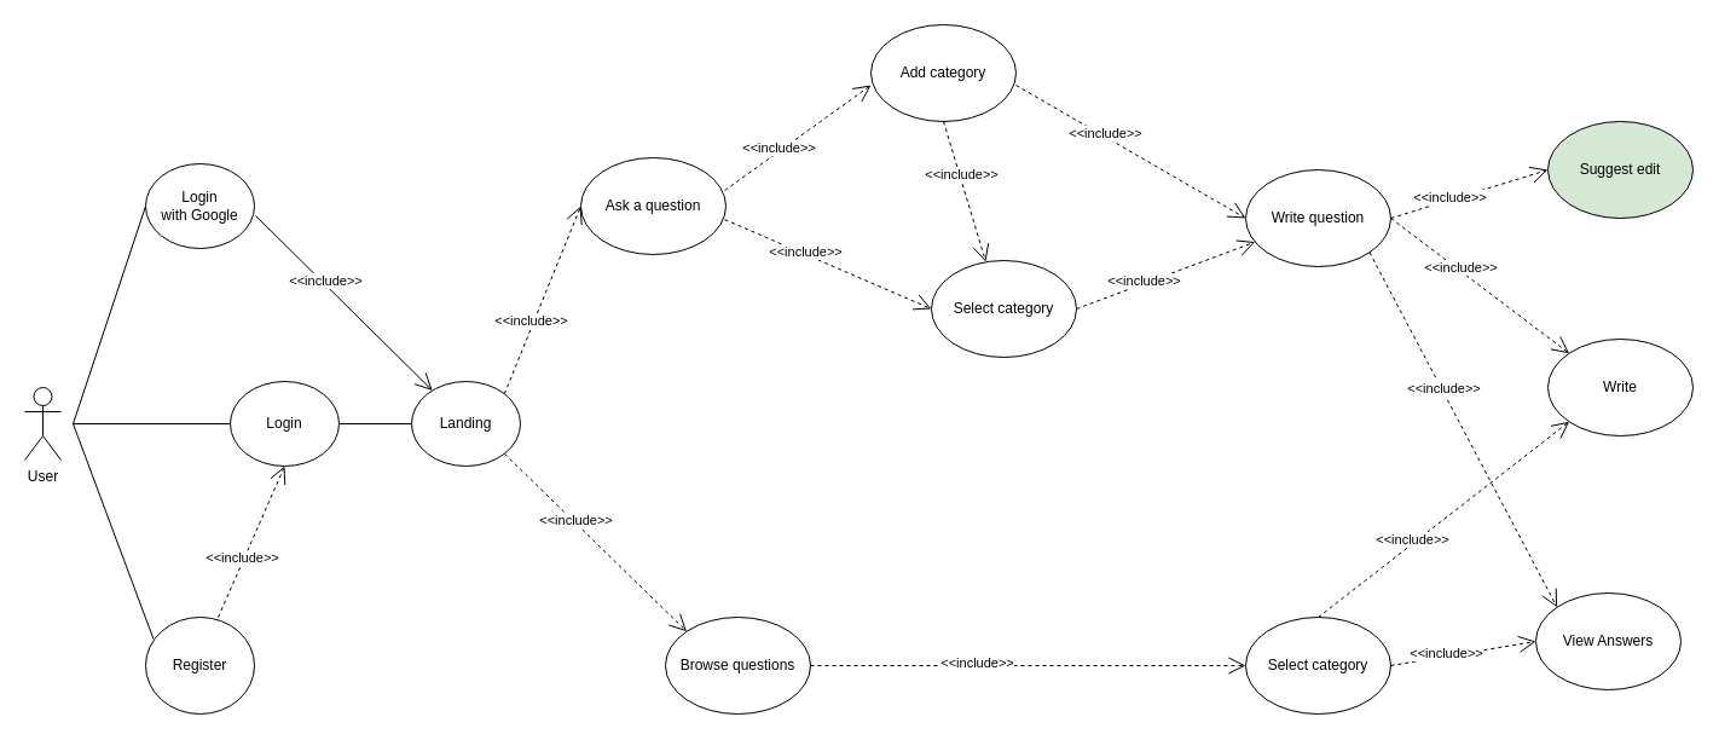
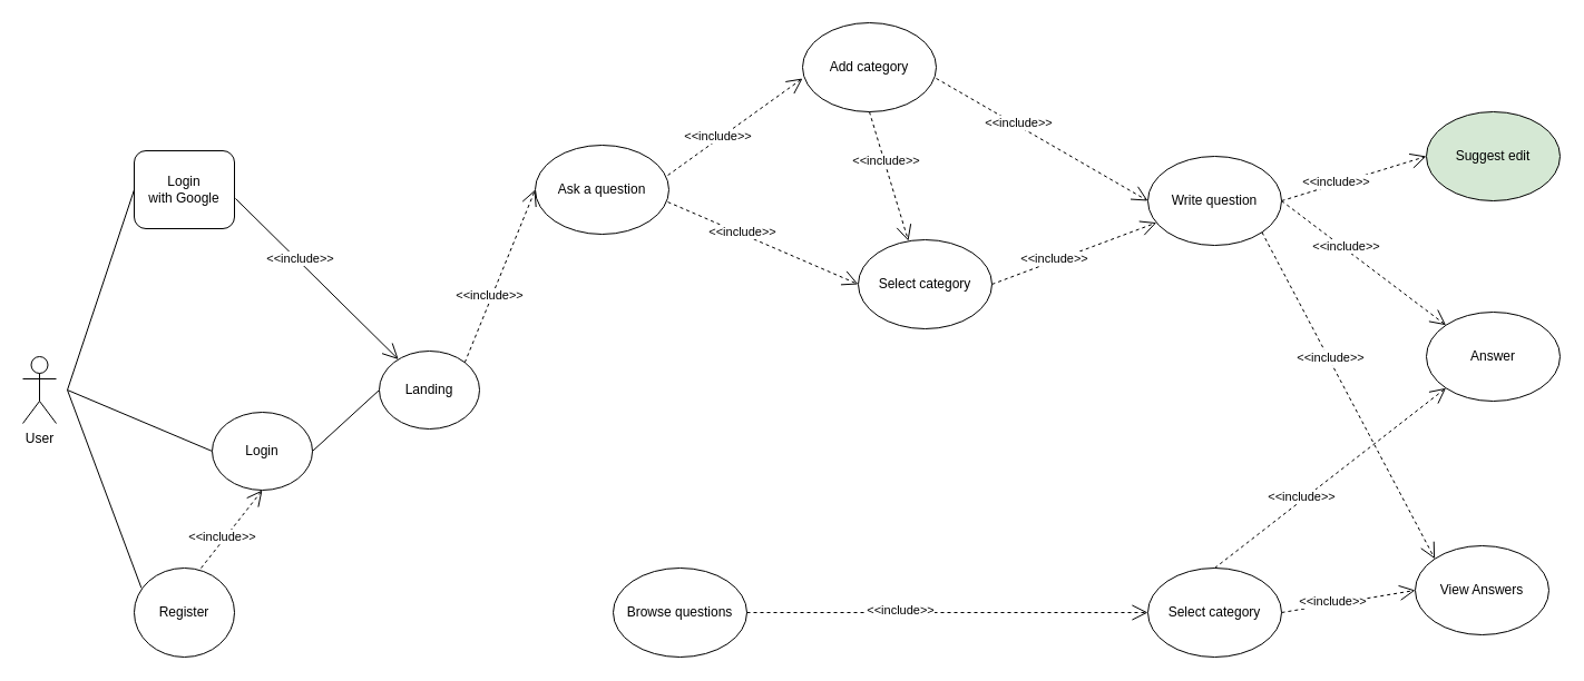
- <mxCell id="9" value="Login&lt;br&gt;with Google" style="ellipse;whiteSpace=wrap;html=1;" parent="1" vertex="1"><mxGeometry x="120" y="135" width="90" height="70" as="geometry" /></mxCell>
+ <mxCell id="9" value="Login&lt;br&gt;with Google" style="whiteSpace=wrap;html=1;rounded=1;" parent="1" vertex="1"><mxGeometry x="120" y="135" width="90" height="70" as="geometry" /></mxCell>
- <mxCell id="16" value="Write" style="ellipse;whiteSpace=wrap;html=1;" parent="1" vertex="1"><mxGeometry x="1280" y="280" width="120" height="80" as="geometry" /></mxCell>
+ <mxCell id="16" value="Answer" style="ellipse;whiteSpace=wrap;html=1;" parent="1" vertex="1"><mxGeometry x="1280" y="280" width="120" height="80" as="geometry" /></mxCell>
- <mxCell id="4" value="Login" style="ellipse;whiteSpace=wrap;html=1;" parent="1" vertex="1"><mxGeometry x="190" y="315" width="90" height="70" as="geometry" /></mxCell>
+ <mxCell id="4" value="Login" style="ellipse;whiteSpace=wrap;html=1;" parent="1" vertex="1"><mxGeometry x="190" y="370" width="90" height="70" as="geometry" /></mxCell>
- <mxCell id="22" value="&amp;lt;&amp;lt;include&amp;gt;&amp;gt;" style="endArrow=open;endSize=12;dashed=1;html=1;rounded=0;exitX=1;exitY=1;exitDx=0;exitDy=0;entryX=0;entryY=0;entryDx=0;entryDy=0;" parent="1" source="11" target="13" edge="1"><mxGeometry x="-0.231" y="2" width="160" relative="1" as="geometry"><mxPoint x="190.03" y="470" as="sourcePoint" /><mxPoint x="244.74" y="421.12" as="targetPoint" /><mxPoint as="offset" /></mxGeometry></mxCell>
